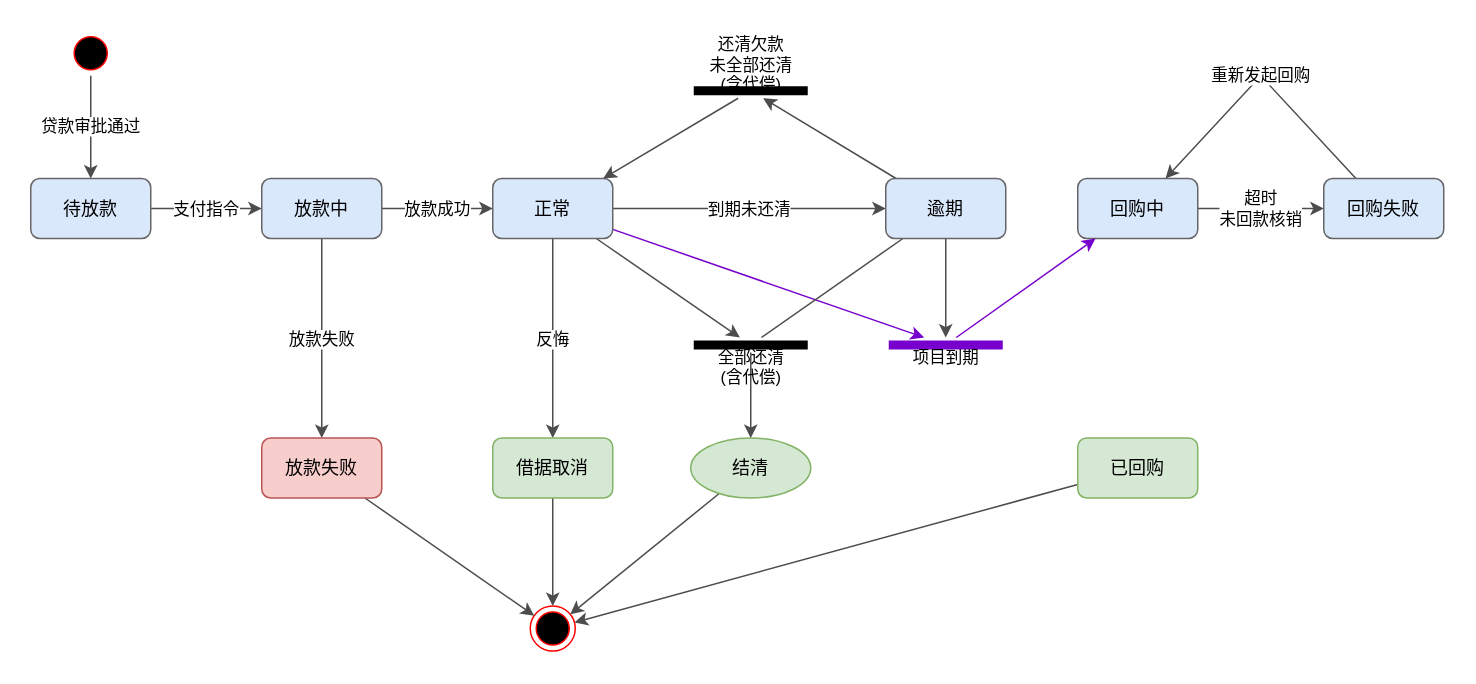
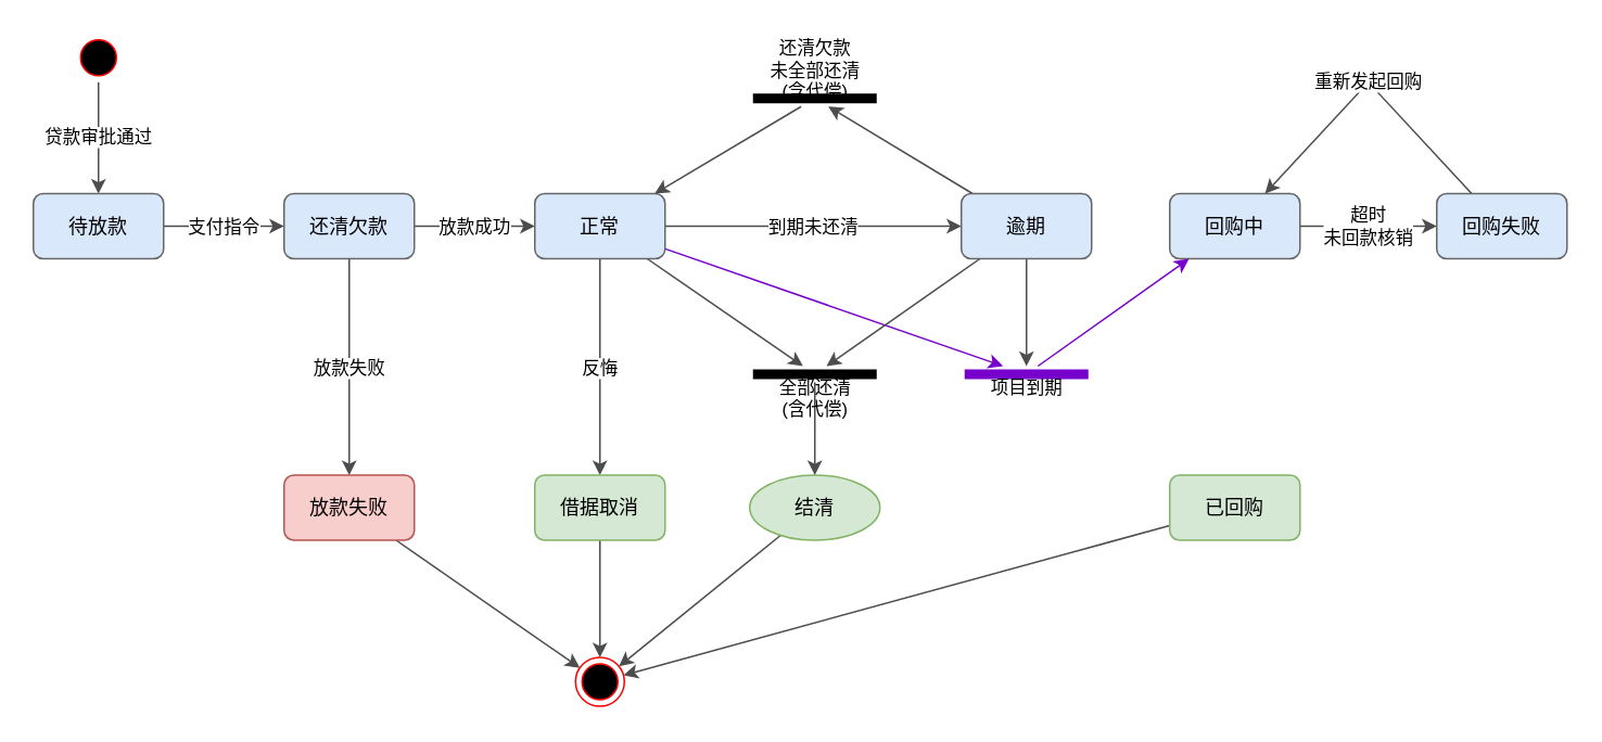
- <mxCell id="8" value="放款中" style="rounded=1;whiteSpace=wrap;html=1;strokeColor=#666666;fillColor=#DAE8FC;fontSize=12;fontColor=#000000;align=center;" parent="1" vertex="1"><mxGeometry x="174" y="118.5" width="80" height="40" as="geometry" /></mxCell>
+ <mxCell id="8" value="还清欠款" style="rounded=1;whiteSpace=wrap;html=1;strokeColor=#666666;fillColor=#DAE8FC;fontSize=12;fontColor=#000000;align=center;" parent="1" vertex="1"><mxGeometry x="174" y="118.5" width="80" height="40" as="geometry" /></mxCell>
- <mxCell id="14" value="" style="edgeStyle=none;rounded=0;orthogonalLoop=1;jettySize=auto;html=1;startArrow=none;startFill=0;endArrow=none;endFill=1;strokeColor=#4D4D4D;strokeWidth=1;fontSize=11;fontColor=#000000;align=center;" parent="1" source="17" target="26" edge="1"><mxGeometry relative="1" as="geometry" /></mxCell>
+ <mxCell id="14" value="" style="edgeStyle=none;rounded=0;orthogonalLoop=1;jettySize=auto;html=1;startArrow=none;startFill=0;endArrow=classic;endFill=1;strokeColor=#4D4D4D;strokeWidth=1;fontSize=11;fontColor=#000000;align=center;" parent="1" source="17" target="26" edge="1"><mxGeometry relative="1" as="geometry" /></mxCell>
